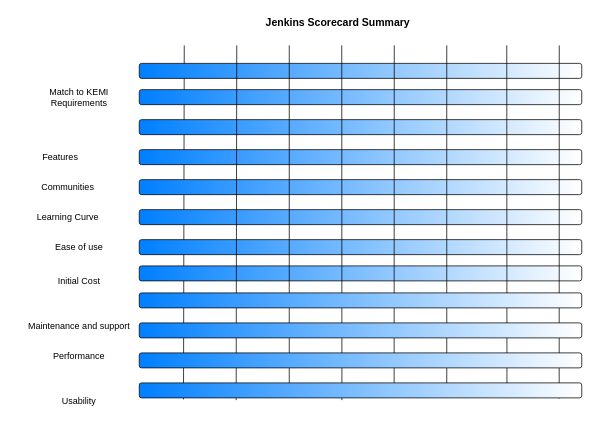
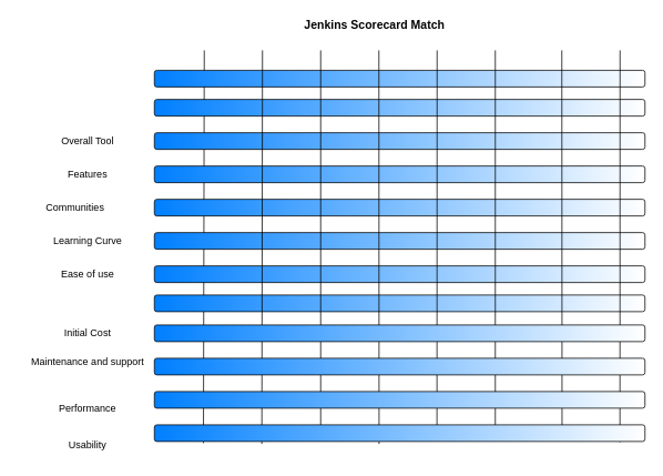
- <mxCell id="32" value="&lt;b&gt;&lt;font style=&quot;font-size: 14px&quot;&gt;Jenkins Scorecard Summary&lt;/font&gt;&lt;/b&gt;" style="text;html=1;strokeColor=none;fillColor=none;align=center;verticalAlign=middle;whiteSpace=wrap;rounded=0;" vertex="1" parent="1"><mxGeometry x="345" y="20" width="210" height="20" as="geometry" /></mxCell>
+ <mxCell id="32" value="&lt;b&gt;&lt;font style=&quot;font-size: 14px&quot;&gt;Jenkins Scorecard Match&lt;/font&gt;&lt;/b&gt;" style="text;html=1;strokeColor=none;fillColor=none;align=center;verticalAlign=middle;whiteSpace=wrap;rounded=0;" vertex="1" parent="1"><mxGeometry x="345" y="20" width="210" height="20" as="geometry" /></mxCell>
- <mxCell id="4" value="Match to KEMI Requirements" style="text;html=1;strokeColor=none;fillColor=none;align=center;verticalAlign=middle;whiteSpace=wrap;rounded=0;labelBackgroundColor=#ffffff;" parent="1" vertex="1"><mxGeometry x="35" y="114" width="140" height="30" as="geometry" /></mxCell>
+ <mxCell id="5" value="Overall Tool" style="text;html=1;strokeColor=none;fillColor=none;align=center;verticalAlign=middle;whiteSpace=wrap;rounded=0;labelBackgroundColor=#ffffff;" parent="1" vertex="1"><mxGeometry x="35" y="154" width="140" height="30" as="geometry" /></mxCell>
- <mxCell id="7" value="Features" style="text;html=1;strokeColor=none;fillColor=none;align=center;verticalAlign=middle;whiteSpace=wrap;rounded=0;labelBackgroundColor=#ffffff;" parent="1" vertex="1"><mxGeometry x="10" y="194" width="140" height="30" as="geometry" /></mxCell>
+ <mxCell id="7" value="Features" style="text;html=1;strokeColor=none;fillColor=none;align=center;verticalAlign=middle;whiteSpace=wrap;rounded=0;labelBackgroundColor=#ffffff;" parent="1" vertex="1"><mxGeometry x="35" y="194" width="140" height="30" as="geometry" /></mxCell>
- <mxCell id="8" value="Learning Curve" style="text;html=1;strokeColor=none;fillColor=none;align=center;verticalAlign=middle;whiteSpace=wrap;rounded=0;labelBackgroundColor=#ffffff;" parent="1" vertex="1"><mxGeometry x="20" y="274" width="140" height="30" as="geometry" /></mxCell>
+ <mxCell id="8" value="Learning Curve" style="text;html=1;strokeColor=none;fillColor=none;align=center;verticalAlign=middle;whiteSpace=wrap;rounded=0;labelBackgroundColor=#ffffff;" parent="1" vertex="1"><mxGeometry x="35" y="274" width="140" height="30" as="geometry" /></mxCell>
- <mxCell id="24" value="Initial Cost" style="text;html=1;strokeColor=none;fillColor=none;align=center;verticalAlign=middle;whiteSpace=wrap;rounded=0;labelBackgroundColor=#ffffff;" vertex="1" parent="1"><mxGeometry x="35" y="360" width="140" height="30" as="geometry" /></mxCell>
+ <mxCell id="24" value="Initial Cost" style="text;html=1;strokeColor=none;fillColor=none;align=center;verticalAlign=middle;whiteSpace=wrap;rounded=0;labelBackgroundColor=#ffffff;" vertex="1" parent="1"><mxGeometry x="35" y="385" width="140" height="30" as="geometry" /></mxCell>
- <mxCell id="26" value="Performance" style="text;html=1;strokeColor=none;fillColor=none;align=center;verticalAlign=middle;whiteSpace=wrap;rounded=0;labelBackgroundColor=#ffffff;" vertex="1" parent="1"><mxGeometry x="35" y="460" width="140" height="30" as="geometry" /></mxCell>
+ <mxCell id="26" value="Performance" style="text;html=1;strokeColor=none;fillColor=none;align=center;verticalAlign=middle;whiteSpace=wrap;rounded=0;labelBackgroundColor=#ffffff;" vertex="1" parent="1"><mxGeometry x="35" y="475" width="140" height="30" as="geometry" /></mxCell>
